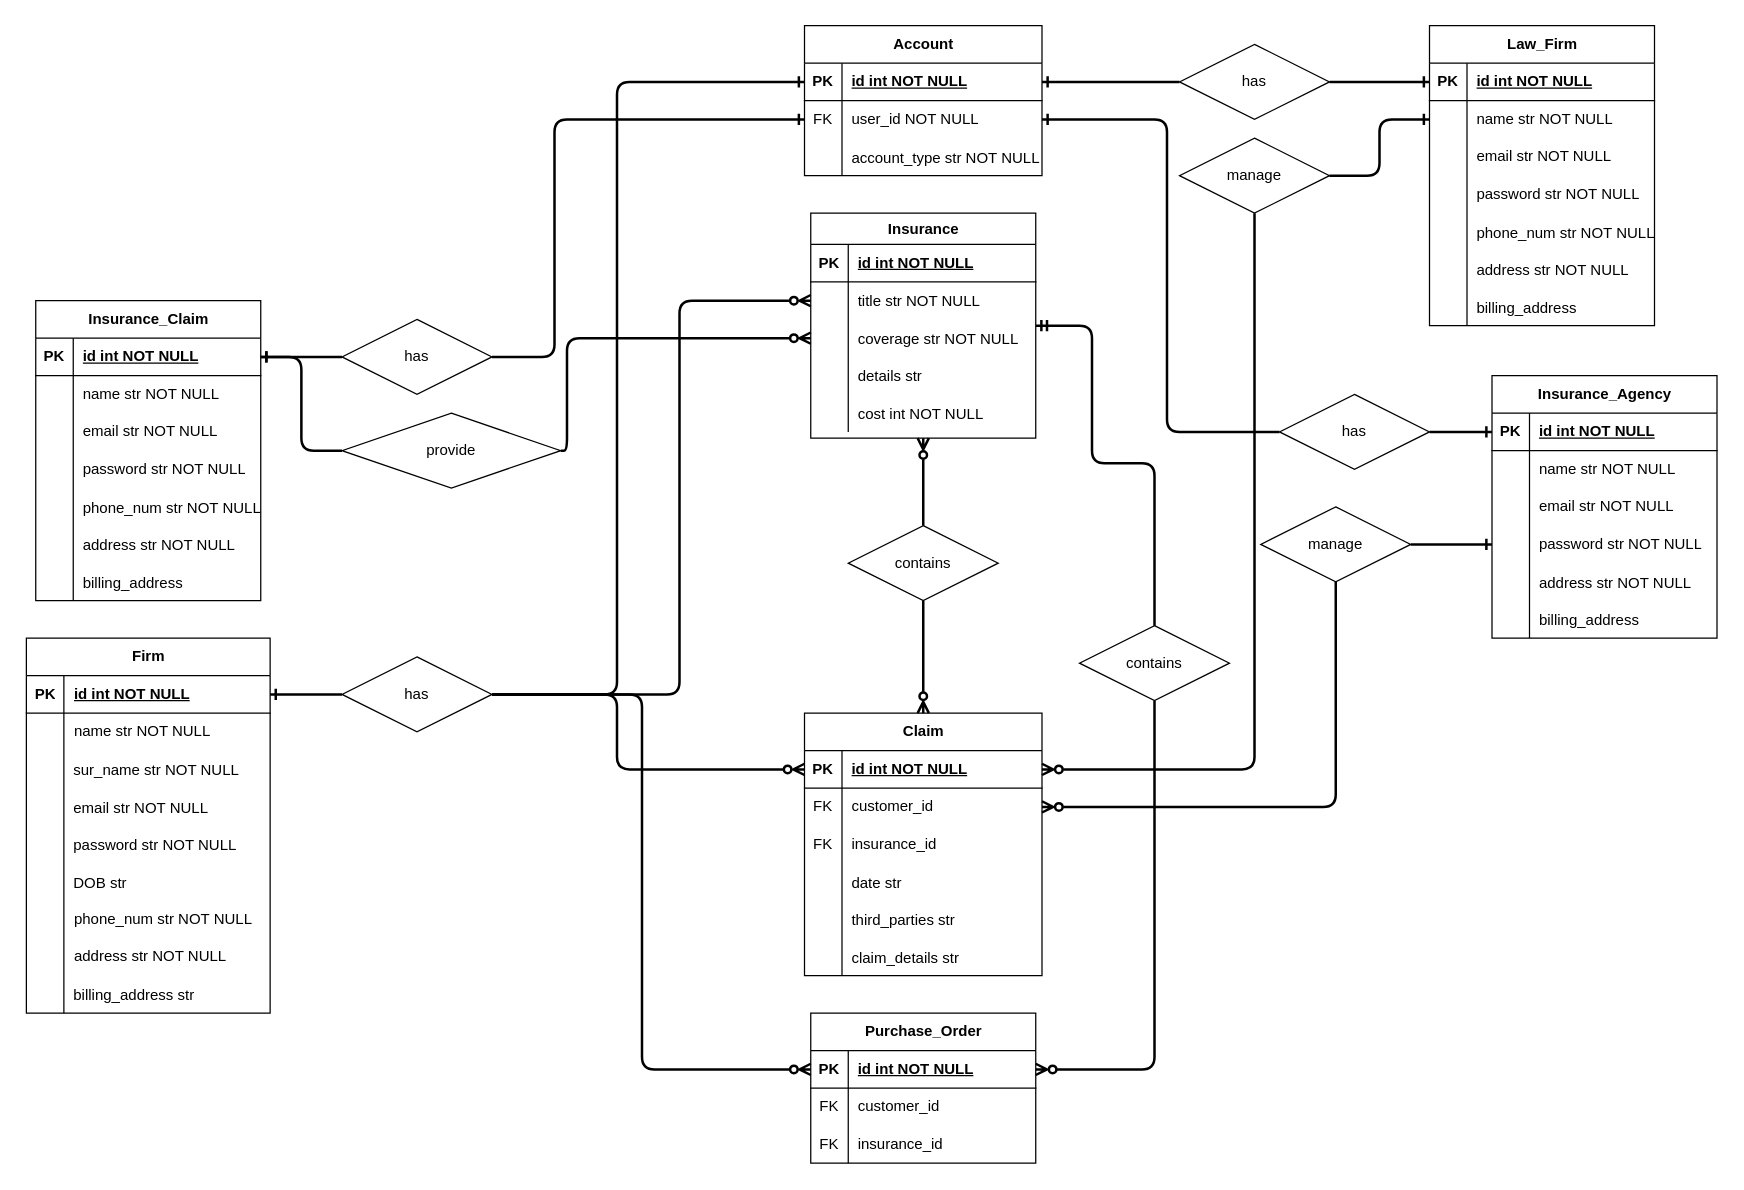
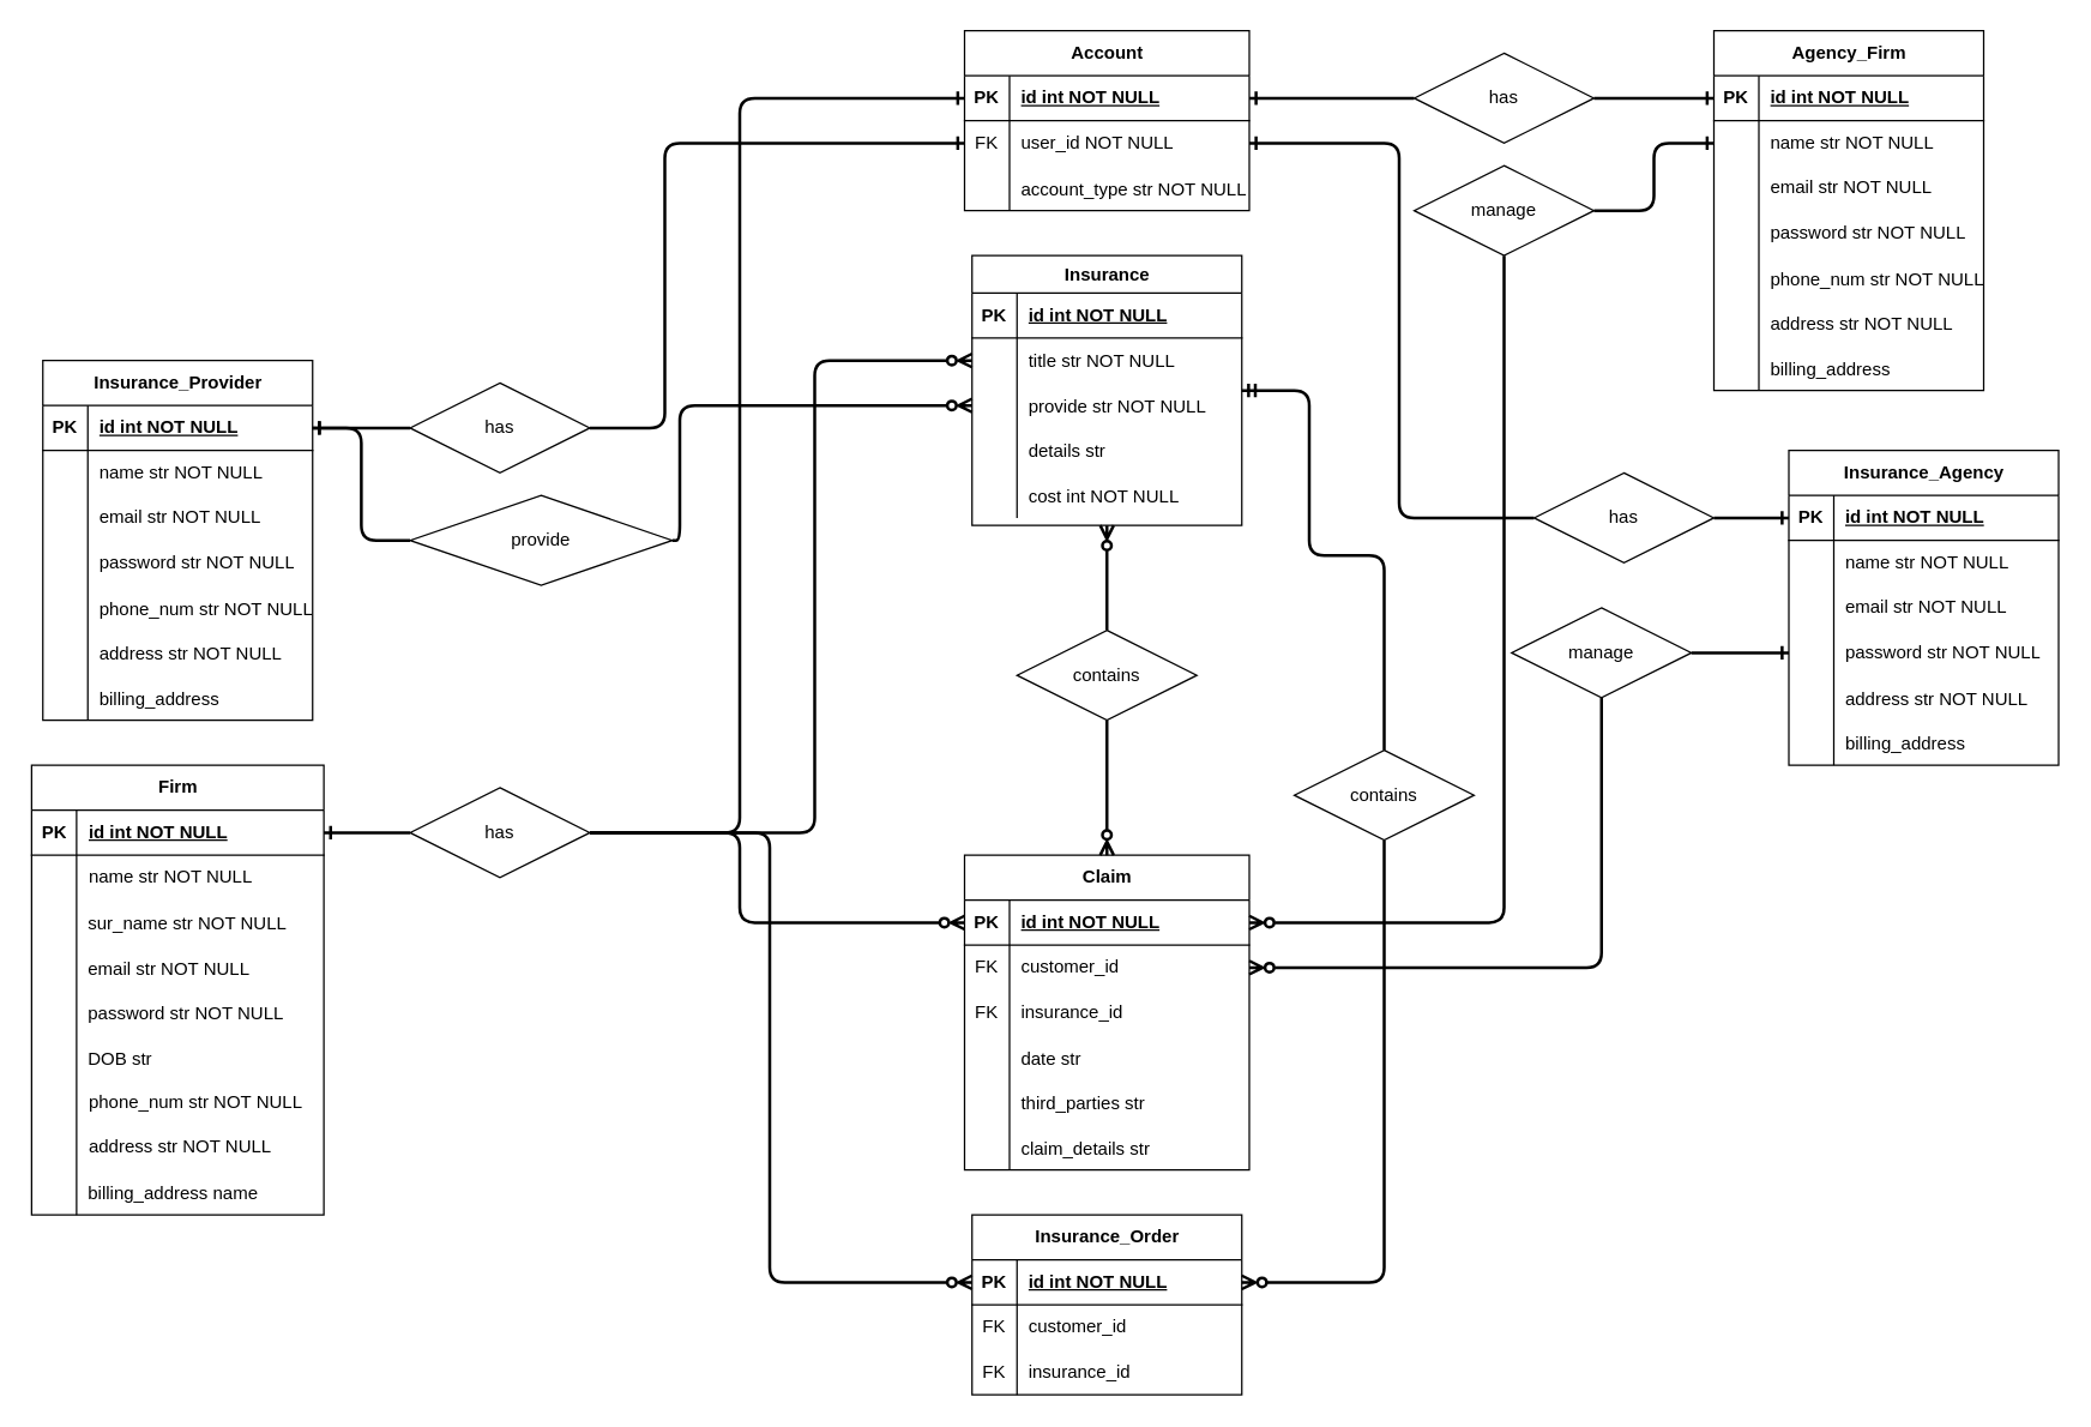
- <mxCell id="124" value="Law_Firm" style="shape=table;startSize=30;container=1;collapsible=1;childLayout=tableLayout;fixedRows=1;rowLines=0;fontStyle=1;align=center;resizeLast=1;html=1;" vertex="1" parent="1"><mxGeometry x="1143" y="20" width="180" height="240" as="geometry" /></mxCell>
+ <mxCell id="124" value="Agency_Firm" style="shape=table;startSize=30;container=1;collapsible=1;childLayout=tableLayout;fixedRows=1;rowLines=0;fontStyle=1;align=center;resizeLast=1;html=1;" vertex="1" parent="1"><mxGeometry x="1143" y="20" width="180" height="240" as="geometry" /></mxCell>
- <mxCell id="96" value="Insurance_Claim" style="shape=table;startSize=30;container=1;collapsible=1;childLayout=tableLayout;fixedRows=1;rowLines=0;fontStyle=1;align=center;resizeLast=1;html=1;" vertex="1" parent="1"><mxGeometry x="28" y="240" width="180" height="240" as="geometry" /></mxCell>
+ <mxCell id="96" value="Insurance_Provider" style="shape=table;startSize=30;container=1;collapsible=1;childLayout=tableLayout;fixedRows=1;rowLines=0;fontStyle=1;align=center;resizeLast=1;html=1;" vertex="1" parent="1"><mxGeometry x="28" y="240" width="180" height="240" as="geometry" /></mxCell>
- <mxCell id="11" value="coverage str NOT NULL" style="shape=partialRectangle;connectable=0;fillColor=none;top=0;left=0;bottom=0;right=0;align=left;spacingLeft=6;overflow=hidden;" vertex="1" parent="9"><mxGeometry x="30" width="150" height="30" as="geometry"><mxRectangle width="150" height="30" as="alternateBounds" /></mxGeometry></mxCell>
+ <mxCell id="11" value="provide str NOT NULL" style="shape=partialRectangle;connectable=0;fillColor=none;top=0;left=0;bottom=0;right=0;align=left;spacingLeft=6;overflow=hidden;" vertex="1" parent="9"><mxGeometry x="30" width="150" height="30" as="geometry"><mxRectangle width="150" height="30" as="alternateBounds" /></mxGeometry></mxCell>
- <mxCell id="84" value="billing_address str" style="shape=partialRectangle;connectable=0;fillColor=none;top=0;left=0;bottom=0;right=0;align=left;spacingLeft=6;overflow=hidden;" vertex="1" parent="82"><mxGeometry x="30" width="165" height="30" as="geometry"><mxRectangle width="165" height="30" as="alternateBounds" /></mxGeometry></mxCell>
+ <mxCell id="84" value="billing_address name" style="shape=partialRectangle;connectable=0;fillColor=none;top=0;left=0;bottom=0;right=0;align=left;spacingLeft=6;overflow=hidden;" vertex="1" parent="82"><mxGeometry x="30" width="165" height="30" as="geometry"><mxRectangle width="165" height="30" as="alternateBounds" /></mxGeometry></mxCell>
- <mxCell id="37" value="Purchase_Order" style="shape=table;startSize=30;container=1;collapsible=1;childLayout=tableLayout;fixedRows=1;rowLines=0;fontStyle=1;align=center;resizeLast=1;html=1;" vertex="1" parent="1"><mxGeometry x="648" y="810" width="180" height="120" as="geometry" /></mxCell>
+ <mxCell id="37" value="Insurance_Order" style="shape=table;startSize=30;container=1;collapsible=1;childLayout=tableLayout;fixedRows=1;rowLines=0;fontStyle=1;align=center;resizeLast=1;html=1;" vertex="1" parent="1"><mxGeometry x="648" y="810" width="180" height="120" as="geometry" /></mxCell>
